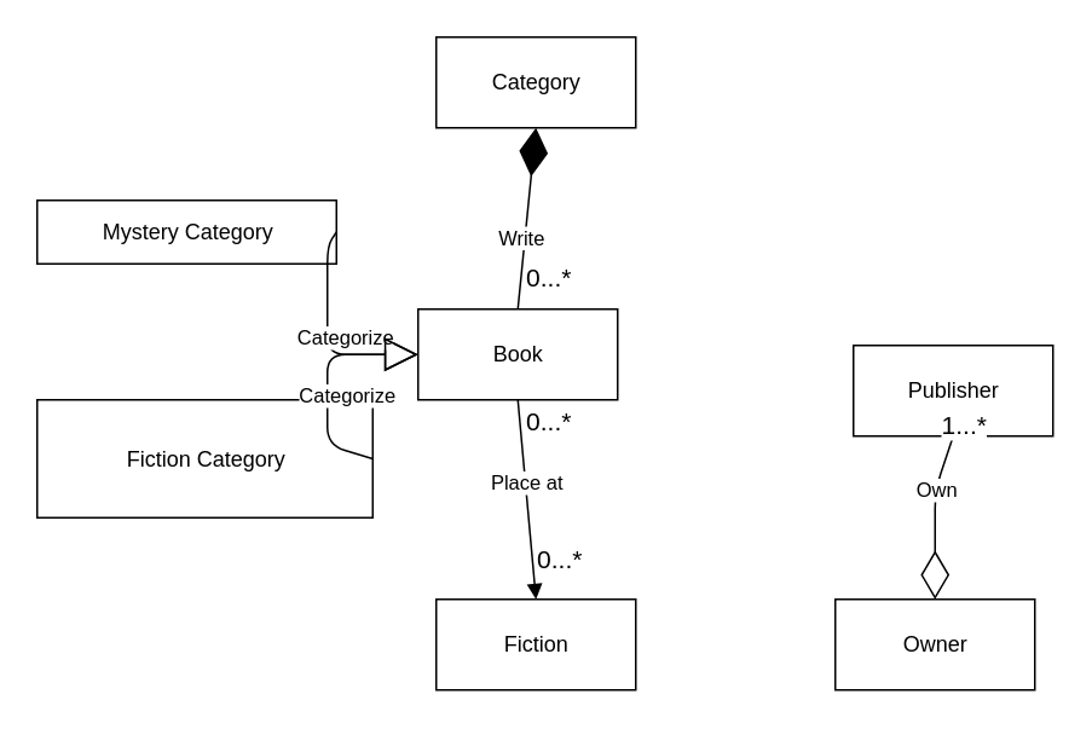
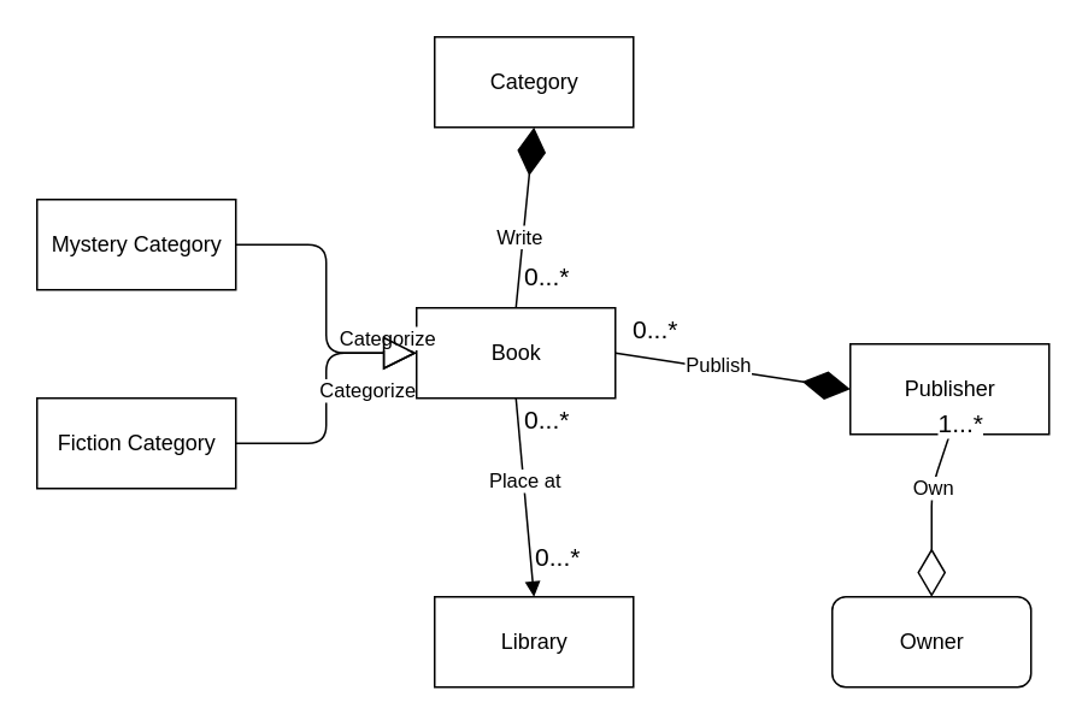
- <mxCell id="8" value="Mystery Category" style="html=1;" vertex="1" parent="1"><mxGeometry x="20" y="110" width="165" height="35" as="geometry" /></mxCell>
+ <mxCell id="8" value="Mystery Category" style="html=1;" vertex="1" parent="1"><mxGeometry x="20" y="110" width="110" height="50" as="geometry" /></mxCell>
+ <mxCell id="18" value="" style="endArrow=diamondThin;endFill=1;endSize=24;html=1;exitX=1;exitY=0.5;exitDx=0;exitDy=0;entryX=0;entryY=0.5;entryDx=0;entryDy=0;" edge="1" parent="1" source="2" target="6"><mxGeometry width="160" relative="1" as="geometry"><mxPoint x="250" y="200" as="sourcePoint" /><mxPoint x="410" y="200" as="targetPoint" /></mxGeometry></mxCell>
+ <mxCell id="19" value="Publish" style="edgeLabel;html=1;align=center;verticalAlign=middle;resizable=0;points=[];" vertex="1" connectable="0" parent="18"><mxGeometry x="-0.364" relative="1" as="geometry"><mxPoint x="15" as="offset" /></mxGeometry></mxCell>
+ <mxCell id="20" value="&lt;font style=&quot;font-size: 14px&quot;&gt;0...*&lt;/font&gt;" style="edgeLabel;html=1;align=center;verticalAlign=middle;resizable=0;points=[];" vertex="1" connectable="0" parent="18"><mxGeometry x="-0.8" y="-1" relative="1" as="geometry"><mxPoint x="9" y="-16" as="offset" /></mxGeometry></mxCell>
- <mxCell id="3" value="Fiction Category" style="html=1;" vertex="1" parent="1"><mxGeometry x="20" y="220" width="185" height="65" as="geometry" /></mxCell>
+ <mxCell id="3" value="Fiction Category" style="html=1;" vertex="1" parent="1"><mxGeometry x="20" y="220" width="110" height="50" as="geometry" /></mxCell>
- <mxCell id="4" value="Fiction" style="html=1;" vertex="1" parent="1"><mxGeometry x="240" y="330" width="110" height="50" as="geometry" /></mxCell>
+ <mxCell id="4" value="Library" style="html=1;" vertex="1" parent="1"><mxGeometry x="240" y="330" width="110" height="50" as="geometry" /></mxCell>
- <mxCell id="7" value="Owner" style="html=1;" vertex="1" parent="1"><mxGeometry x="460" y="330" width="110" height="50" as="geometry" /></mxCell>
+ <mxCell id="7" value="Owner" style="html=1;rounded=1;" vertex="1" parent="1"><mxGeometry x="460" y="330" width="110" height="50" as="geometry" /></mxCell>
